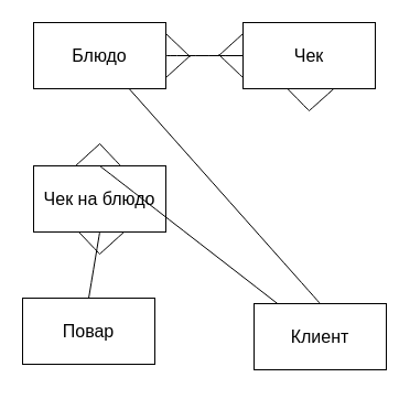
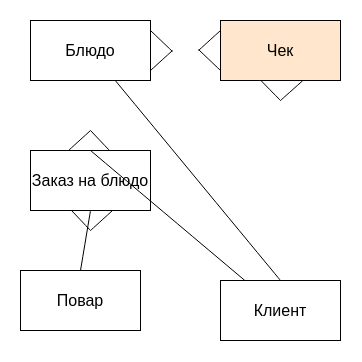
- <mxCell id="9" value="" style="endArrow=none;html=1;rounded=0;fontSize=12;startSize=8;endSize=8;curved=1;exitX=1;exitY=0.5;exitDx=0;exitDy=0;entryX=0;entryY=0.5;entryDx=0;entryDy=0;" edge="1" parent="1" source="4" target="5"><mxGeometry width="50" height="50" relative="1" as="geometry"><mxPoint x="150" y="220" as="sourcePoint" /><mxPoint x="200" y="170" as="targetPoint" /></mxGeometry></mxCell>
- <mxCell id="5" value="Чек" style="rounded=0;whiteSpace=wrap;html=1;fontSize=16;" vertex="1" parent="1"><mxGeometry x="220" y="20" width="120" height="60" as="geometry" /></mxCell>
+ <mxCell id="5" value="Чек" style="rounded=0;whiteSpace=wrap;html=1;fontSize=16;fillColor=#ffe6cc;" vertex="1" parent="1"><mxGeometry x="220" y="20" width="120" height="60" as="geometry" /></mxCell>
- <mxCell id="3" value="Чек на блюдо" style="rounded=0;whiteSpace=wrap;html=1;fontSize=16;" vertex="1" parent="1"><mxGeometry x="30" y="150" width="120" height="60" as="geometry" /></mxCell>
+ <mxCell id="3" value="Заказ на блюдо" style="rounded=0;whiteSpace=wrap;html=1;fontSize=16;" vertex="1" parent="1"><mxGeometry x="30" y="150" width="120" height="60" as="geometry" /></mxCell>
- <mxCell id="6" value="Клиент" style="rounded=0;whiteSpace=wrap;html=1;fontSize=16;" vertex="1" parent="1"><mxGeometry x="230" y="275" width="120" height="60" as="geometry" /></mxCell>
+ <mxCell id="6" value="Клиент" style="rounded=0;whiteSpace=wrap;html=1;fontSize=16;" vertex="1" parent="1"><mxGeometry x="220" y="280" width="120" height="60" as="geometry" /></mxCell>
